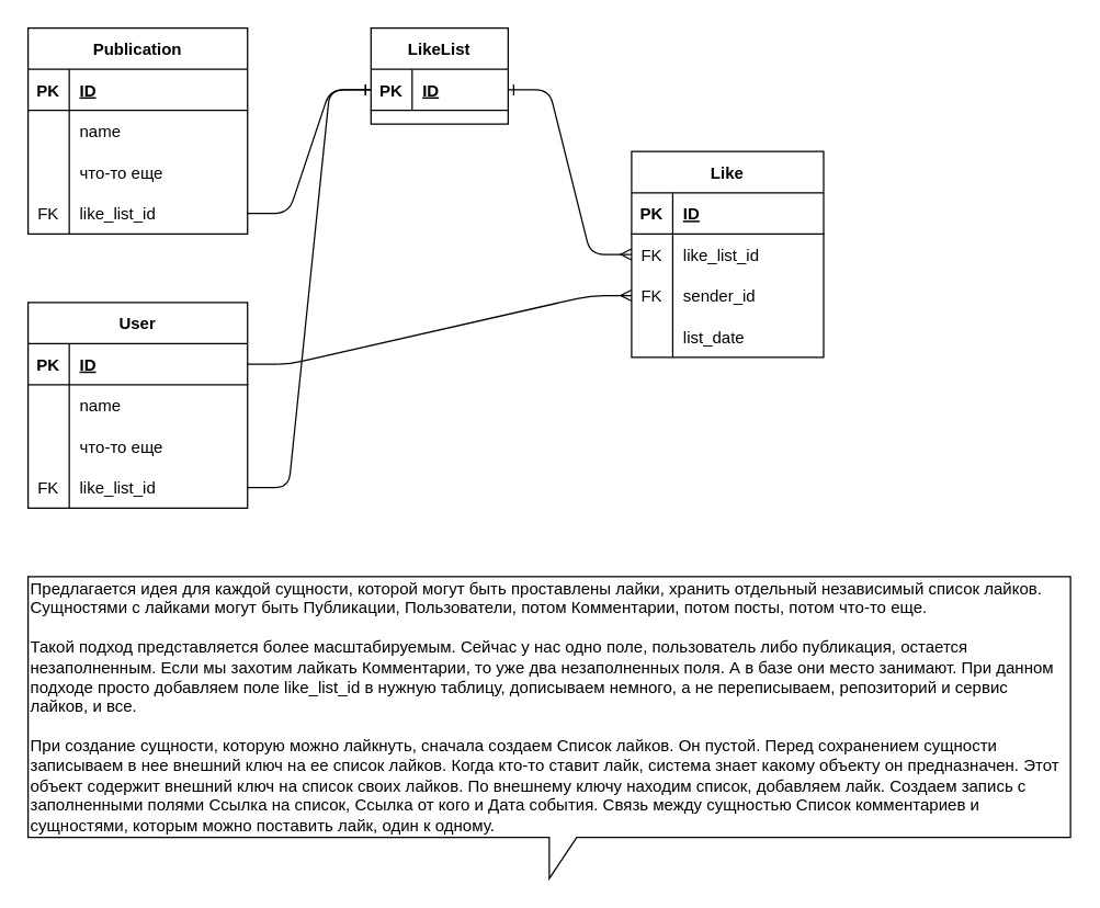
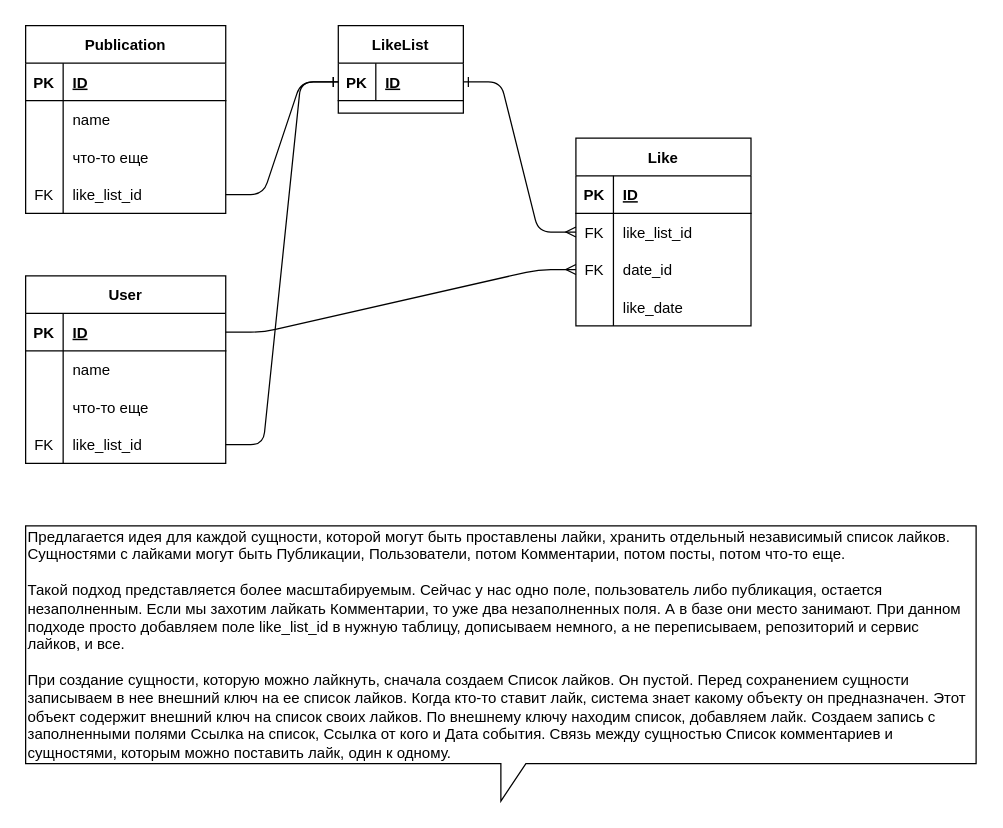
- <mxCell id="17" value="sender_id" style="shape=partialRectangle;connectable=0;fillColor=none;top=0;left=0;bottom=0;right=0;align=left;spacingLeft=6;fontStyle=0;overflow=hidden;" vertex="1" parent="15"><mxGeometry x="30" width="110" height="30" as="geometry"><mxRectangle width="110" height="30" as="alternateBounds" /></mxGeometry></mxCell>
+ <mxCell id="17" value="date_id" style="shape=partialRectangle;connectable=0;fillColor=none;top=0;left=0;bottom=0;right=0;align=left;spacingLeft=6;fontStyle=0;overflow=hidden;" vertex="1" parent="15"><mxGeometry x="30" width="110" height="30" as="geometry"><mxRectangle width="110" height="30" as="alternateBounds" /></mxGeometry></mxCell>
- <mxCell id="20" value="list_date" style="shape=partialRectangle;connectable=0;fillColor=none;top=0;left=0;bottom=0;right=0;align=left;spacingLeft=6;overflow=hidden;" vertex="1" parent="18"><mxGeometry x="30" width="110" height="30" as="geometry"><mxRectangle width="110" height="30" as="alternateBounds" /></mxGeometry></mxCell>
+ <mxCell id="20" value="like_date" style="shape=partialRectangle;connectable=0;fillColor=none;top=0;left=0;bottom=0;right=0;align=left;spacingLeft=6;overflow=hidden;" vertex="1" parent="18"><mxGeometry x="30" width="110" height="30" as="geometry"><mxRectangle width="110" height="30" as="alternateBounds" /></mxGeometry></mxCell>
